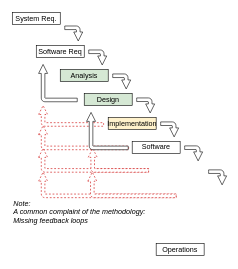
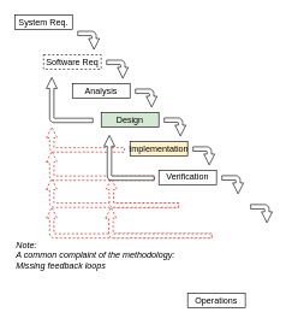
- <mxCell id="8" value="Software Req" style="rounded=0;whiteSpace=wrap;html=1;" vertex="1" parent="1"><mxGeometry x="60" y="75" width="80" height="20" as="geometry" /></mxCell>
+ <mxCell id="8" value="Software Req" style="rounded=0;whiteSpace=wrap;html=1;dashed=1;" vertex="1" parent="1"><mxGeometry x="60" y="75" width="80" height="20" as="geometry" /></mxCell>
- <mxCell id="9" value="Analysis" style="rounded=0;whiteSpace=wrap;html=1;fillColor=#d5e8d4;" vertex="1" parent="1"><mxGeometry x="100" y="115" width="80" height="20" as="geometry" /></mxCell>
+ <mxCell id="9" value="Analysis" style="rounded=0;whiteSpace=wrap;html=1;" vertex="1" parent="1"><mxGeometry x="100" y="115" width="80" height="20" as="geometry" /></mxCell>
- <mxCell id="6" value="Software" style="rounded=0;whiteSpace=wrap;html=1;" vertex="1" parent="1"><mxGeometry x="220" y="235" width="80" height="20" as="geometry" /></mxCell>
+ <mxCell id="6" value="Verification" style="rounded=0;whiteSpace=wrap;html=1;" vertex="1" parent="1"><mxGeometry x="220" y="235" width="80" height="20" as="geometry" /></mxCell>
